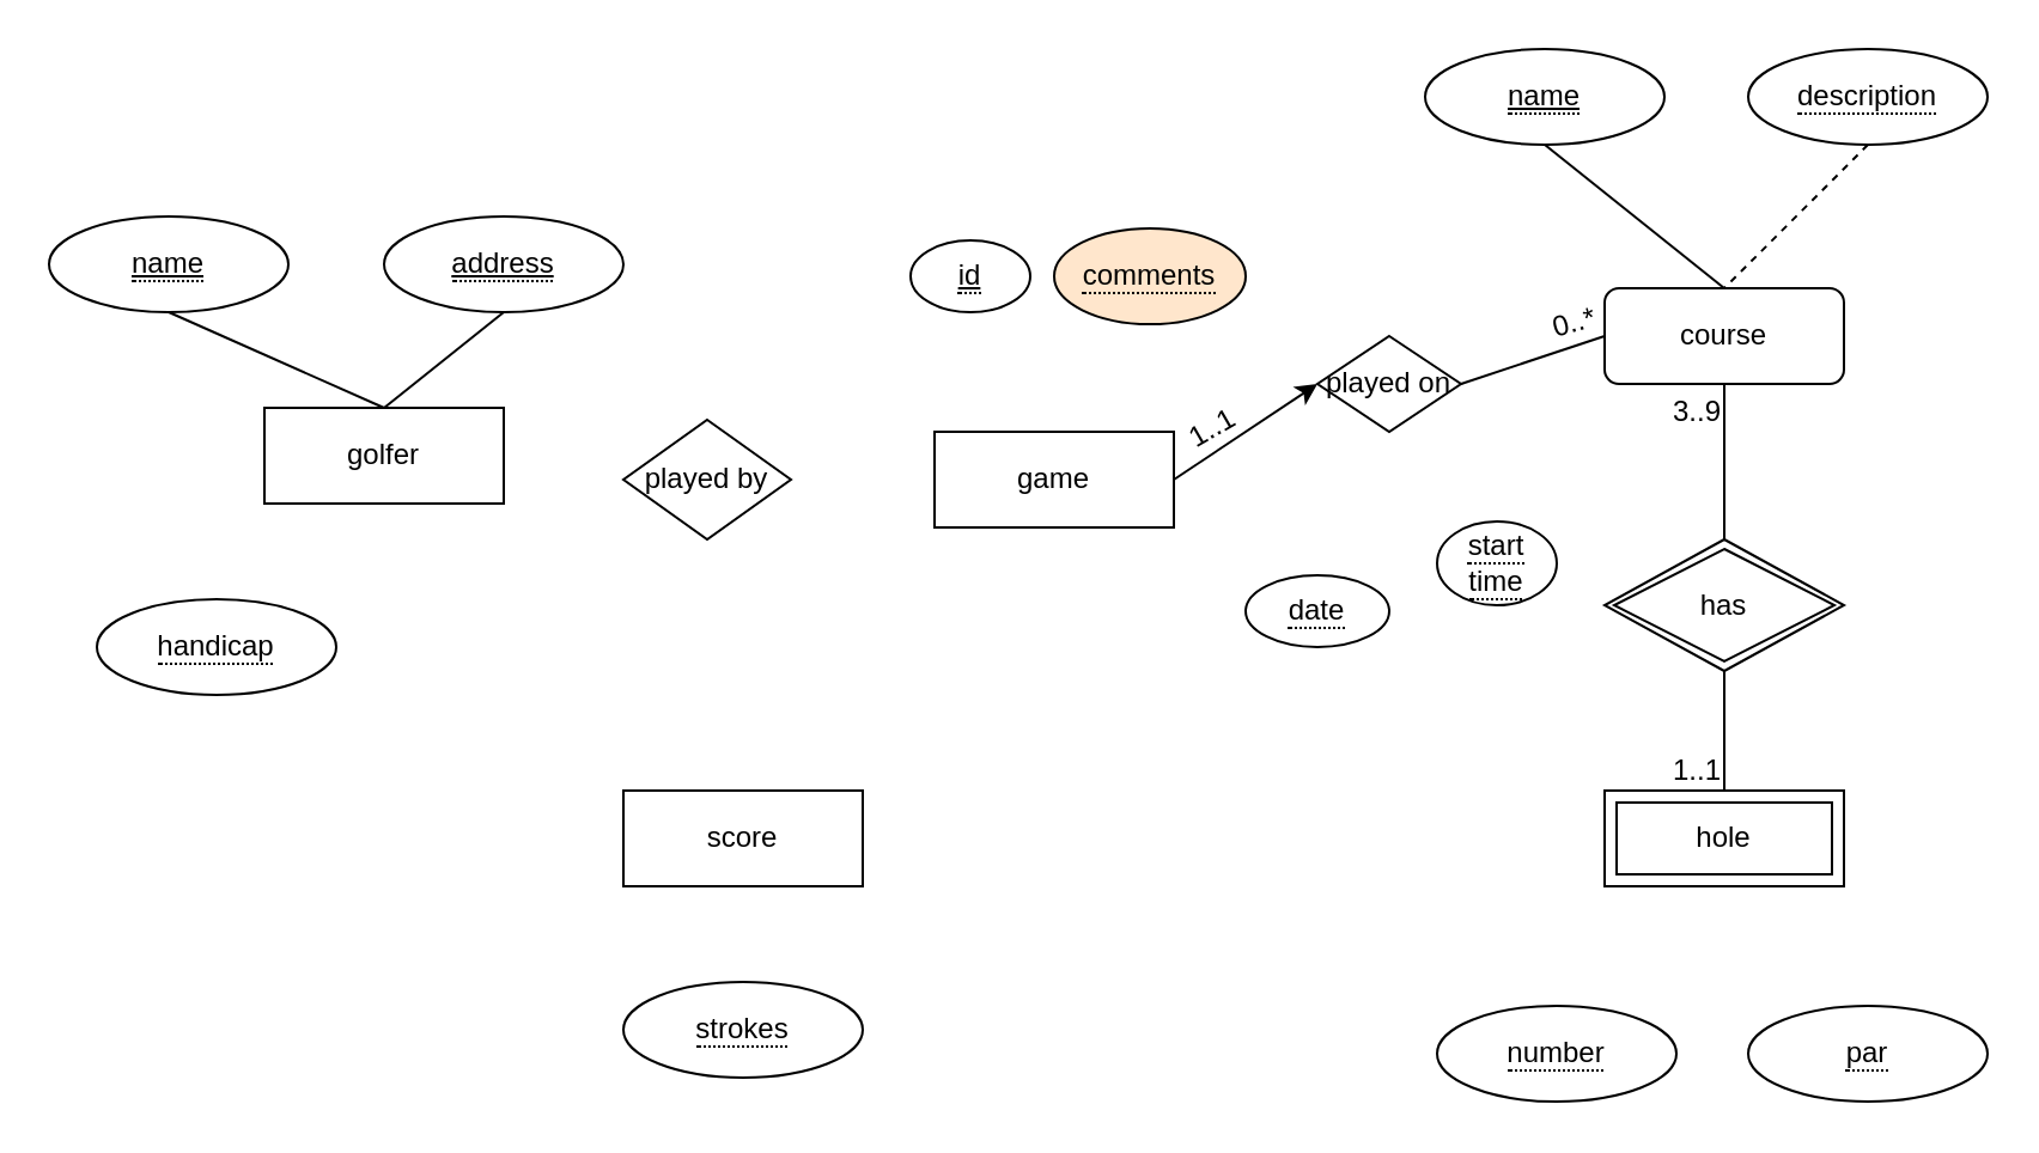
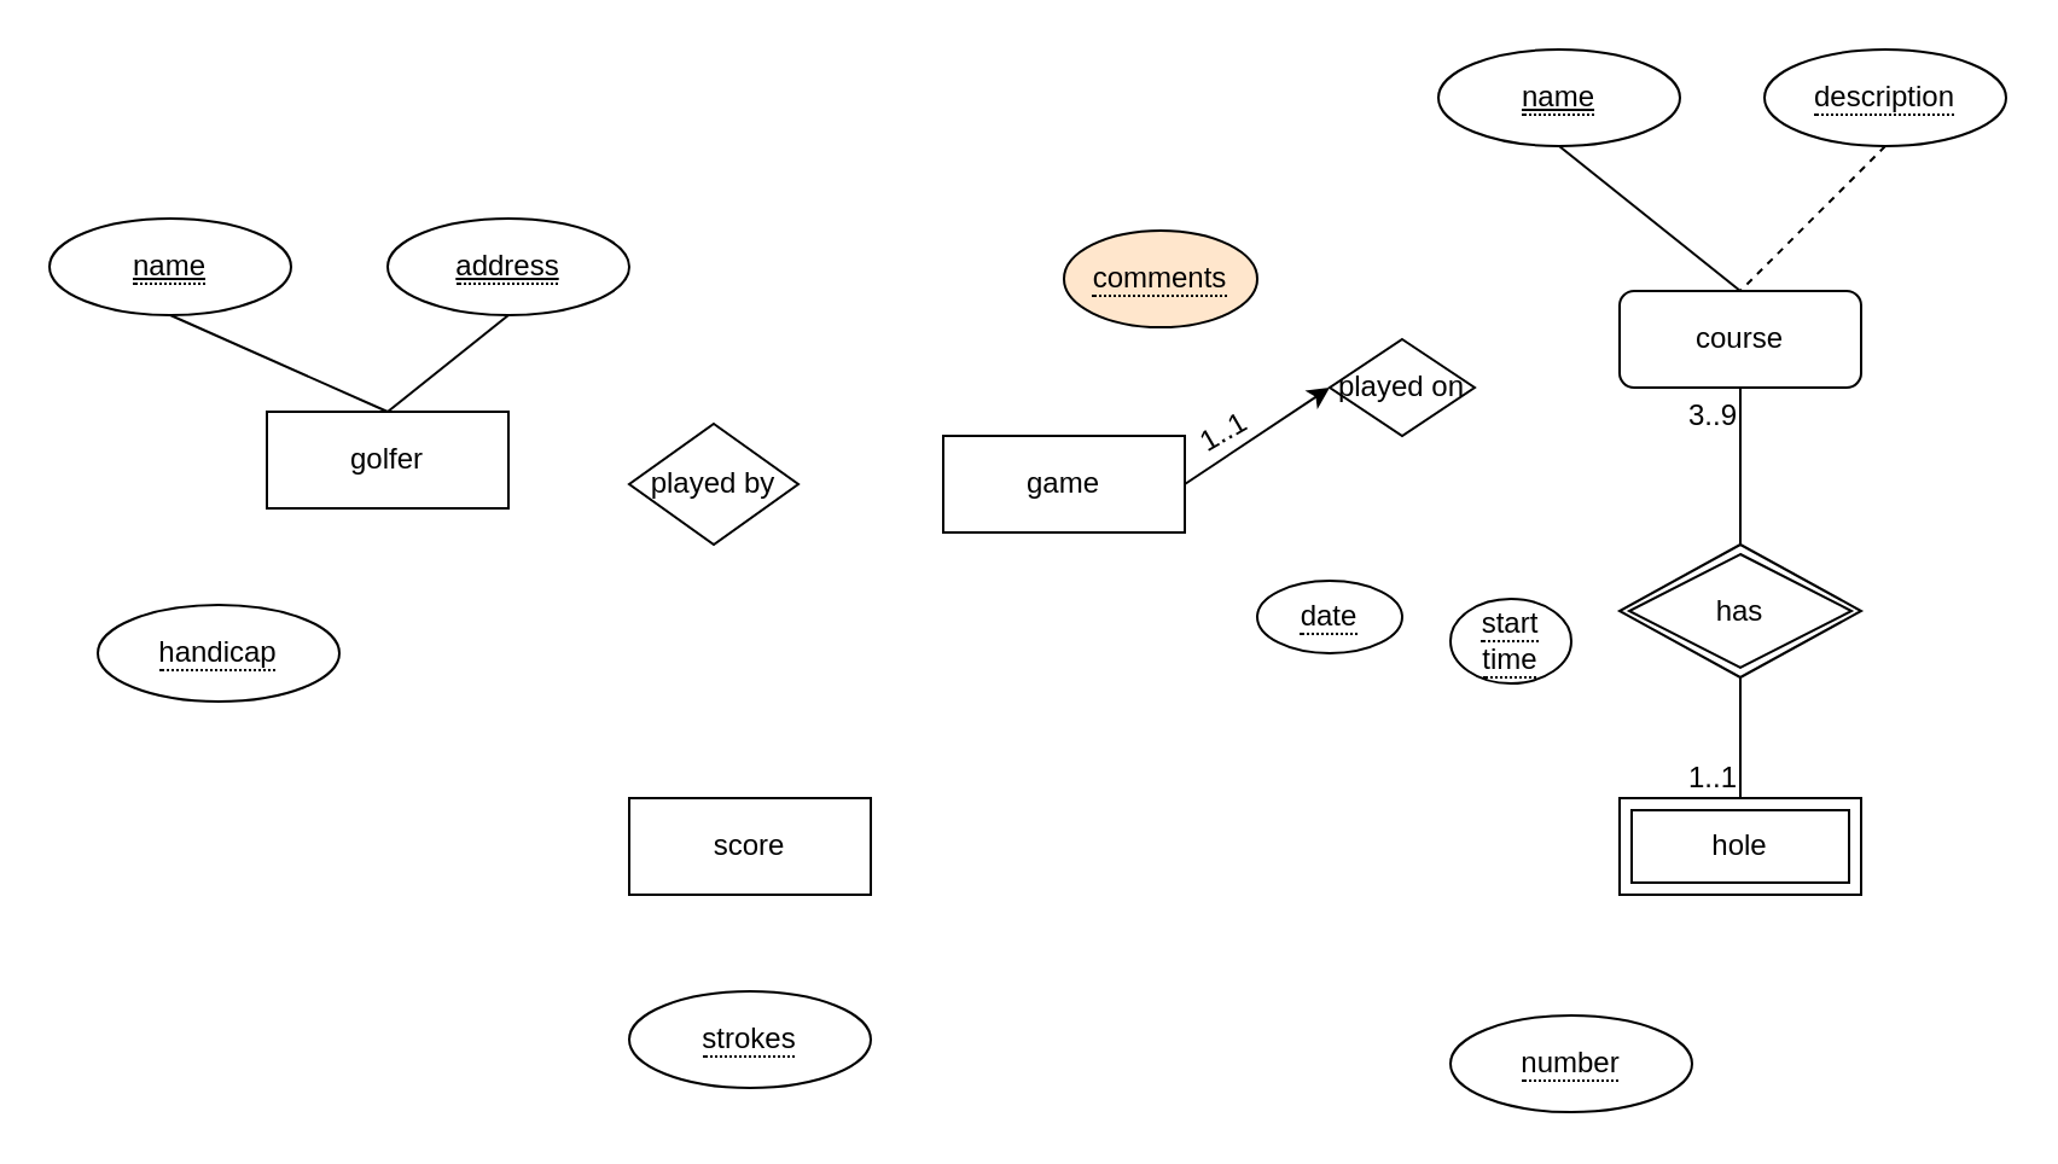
- <mxCell id="13" value="&lt;span style=&quot;border-bottom: 1px dotted&quot;&gt;&lt;u&gt;id&lt;/u&gt;&lt;/span&gt;" style="ellipse;whiteSpace=wrap;html=1;align=center;" vertex="1" parent="1"><mxGeometry x="380" y="100" width="50" height="30" as="geometry" /></mxCell>
- <mxCell id="30" value="" style="endArrow=none;html=1;rounded=0;entryX=0;entryY=0.5;entryDx=0;entryDy=0;exitX=1;exitY=0.5;exitDx=0;exitDy=0;" edge="1" parent="1" source="11" target="2"><mxGeometry relative="1" as="geometry"><mxPoint x="360" y="200" as="sourcePoint" /><mxPoint x="520" y="200" as="targetPoint" /></mxGeometry></mxCell>
- <mxCell id="31" value="0..*" style="resizable=0;html=1;whiteSpace=wrap;align=right;verticalAlign=bottom;rotation=-15;" connectable="0" vertex="1" parent="30"><mxGeometry x="1" relative="1" as="geometry" /></mxCell>
- <mxCell id="18" value="&lt;span style=&quot;border-bottom: 1px dotted&quot;&gt;start time&lt;/span&gt;" style="ellipse;whiteSpace=wrap;html=1;align=center;" vertex="1" parent="1"><mxGeometry x="600" y="217.5" width="50" height="35" as="geometry" /></mxCell>
+ <mxCell id="18" value="&lt;span style=&quot;border-bottom: 1px dotted&quot;&gt;start time&lt;/span&gt;" style="ellipse;whiteSpace=wrap;html=1;align=center;" vertex="1" parent="1"><mxGeometry x="600" y="247.5" width="50" height="35" as="geometry" /></mxCell>
- <mxCell id="6" value="&lt;span style=&quot;border-bottom: 1px dotted&quot;&gt;par&lt;/span&gt;" style="ellipse;whiteSpace=wrap;html=1;align=center;" vertex="1" parent="1"><mxGeometry x="730" y="420" width="100" height="40" as="geometry" /></mxCell>
